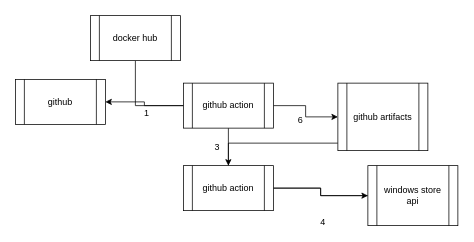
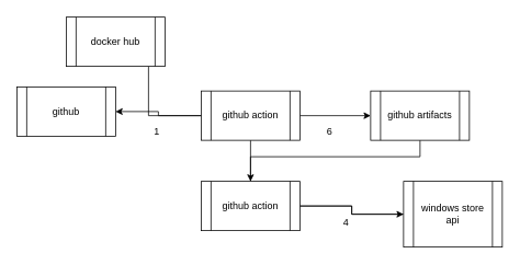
- <mxCell id="10" value="docker hub" style="shape=process;whiteSpace=wrap;html=1;backgroundOutline=1;" vertex="1" parent="1"><mxGeometry x="120" y="20" width="120" height="60" as="geometry" /></mxCell>
+ <mxCell id="10" value="docker hub" style="shape=process;whiteSpace=wrap;html=1;backgroundOutline=1;" vertex="1" parent="1"><mxGeometry x="80" y="20" width="120" height="60" as="geometry" /></mxCell>
- <mxCell id="14" value="1" style="text;html=1;align=center;verticalAlign=middle;resizable=0;points=[];autosize=1;strokeColor=none;fillColor=none;" vertex="1" parent="1"><mxGeometry x="180" y="135" width="30" height="30" as="geometry" /></mxCell>
+ <mxCell id="14" value="1" style="text;html=1;align=center;verticalAlign=middle;resizable=0;points=[];autosize=1;strokeColor=none;fillColor=none;" vertex="1" parent="1"><mxGeometry x="175" y="145" width="30" height="30" as="geometry" /></mxCell>
- <mxCell id="8" value="github artifacts" style="shape=process;whiteSpace=wrap;html=1;backgroundOutline=1;" vertex="1" parent="1"><mxGeometry x="450" y="110" width="120" height="90" as="geometry" /></mxCell>
+ <mxCell id="8" value="github artifacts" style="shape=process;whiteSpace=wrap;html=1;backgroundOutline=1;" vertex="1" parent="1"><mxGeometry x="450" y="110" width="120" height="60" as="geometry" /></mxCell>
- <mxCell id="16" value="3" style="text;html=1;align=center;verticalAlign=middle;resizable=0;points=[];autosize=1;strokeColor=none;fillColor=none;" vertex="1" parent="1"><mxGeometry x="274" y="180" width="30" height="30" as="geometry" /></mxCell>
- <mxCell id="18" value="4" style="text;html=1;align=center;verticalAlign=middle;resizable=0;points=[];autosize=1;strokeColor=none;fillColor=none;" vertex="1" parent="1"><mxGeometry x="415" y="280" width="30" height="30" as="geometry" /></mxCell>
+ <mxCell id="18" value="4" style="text;html=1;align=center;verticalAlign=middle;resizable=0;points=[];autosize=1;strokeColor=none;fillColor=none;" vertex="1" parent="1"><mxGeometry x="405" y="255" width="30" height="30" as="geometry" /></mxCell>
